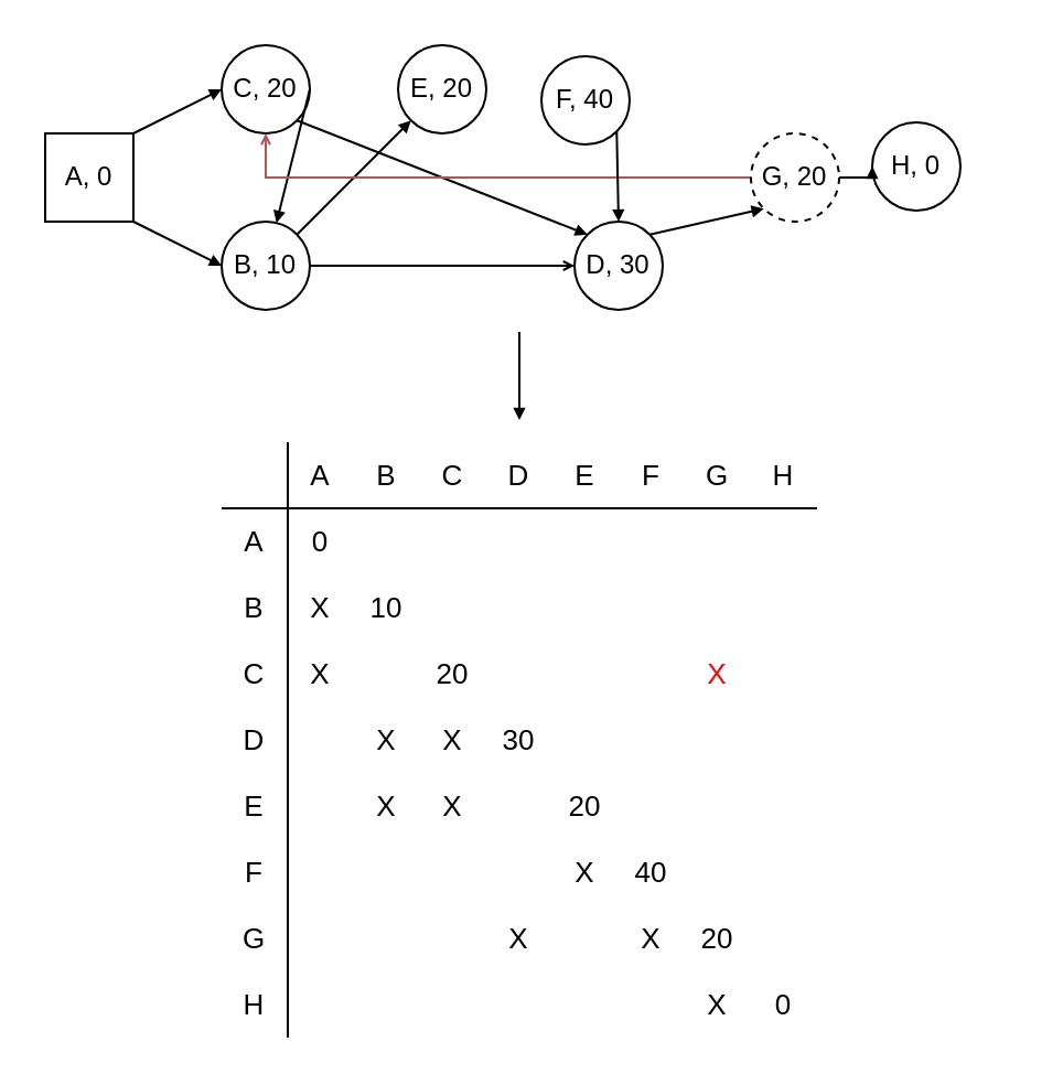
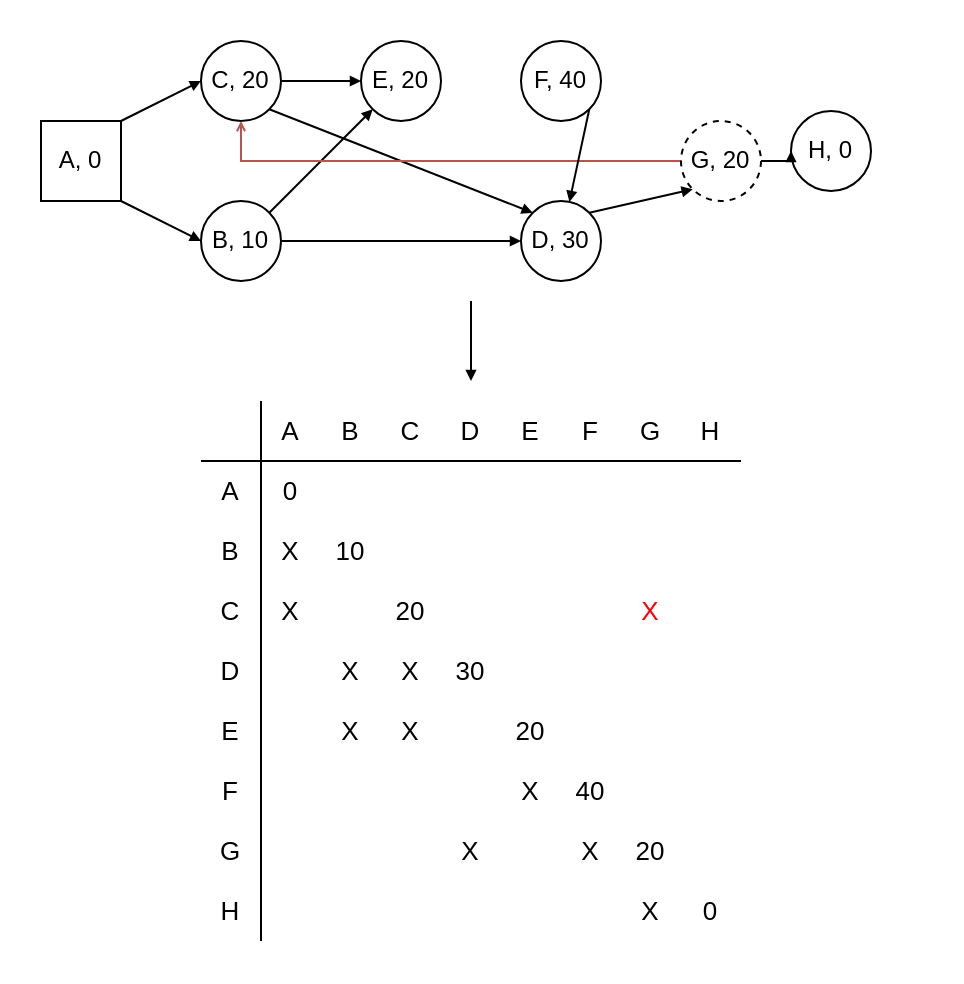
- <mxCell id="14" value="F, 40" style="ellipse;whiteSpace=wrap;html=1;" vertex="1" parent="2"><mxGeometry x="225" y="5" width="40" height="40" as="geometry" /></mxCell>
+ <mxCell id="14" value="F, 40" style="ellipse;whiteSpace=wrap;html=1;" vertex="1" parent="2"><mxGeometry x="240" width="40" height="40" as="geometry" /></mxCell>
- <mxCell id="9" style="edgeStyle=none;html=1;exitX=1;exitY=0.5;exitDx=0;exitDy=0;endArrow=block;endFill=1;startSize=3;endSize=3;" edge="1" parent="2" source="4" target="6"><mxGeometry relative="1" as="geometry" /></mxCell>
+ <mxCell id="9" style="edgeStyle=none;html=1;exitX=1;exitY=0.5;exitDx=0;exitDy=0;entryX=0;entryY=0.5;entryDx=0;entryDy=0;endArrow=block;endFill=1;startSize=3;endSize=3;" edge="1" parent="2" source="4" target="8"><mxGeometry relative="1" as="geometry" /></mxCell>
- <mxCell id="13" style="edgeStyle=none;html=1;exitX=1;exitY=0.5;exitDx=0;exitDy=0;entryX=0;entryY=0.5;entryDx=0;entryDy=0;endArrow=open;endFill=1;startSize=3;endSize=3;" edge="1" parent="2" source="6" target="11"><mxGeometry relative="1" as="geometry" /></mxCell>
+ <mxCell id="13" style="edgeStyle=none;html=1;exitX=1;exitY=0.5;exitDx=0;exitDy=0;entryX=0;entryY=0.5;entryDx=0;entryDy=0;endArrow=block;endFill=1;startSize=3;endSize=3;" edge="1" parent="2" source="6" target="11"><mxGeometry relative="1" as="geometry" /></mxCell>
